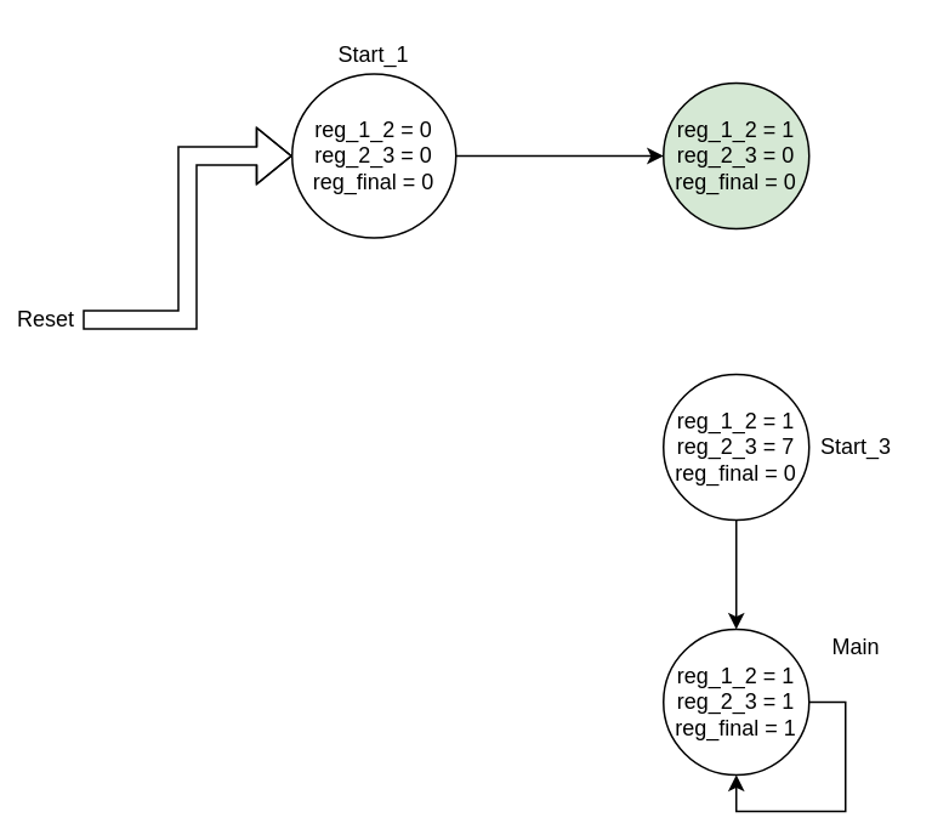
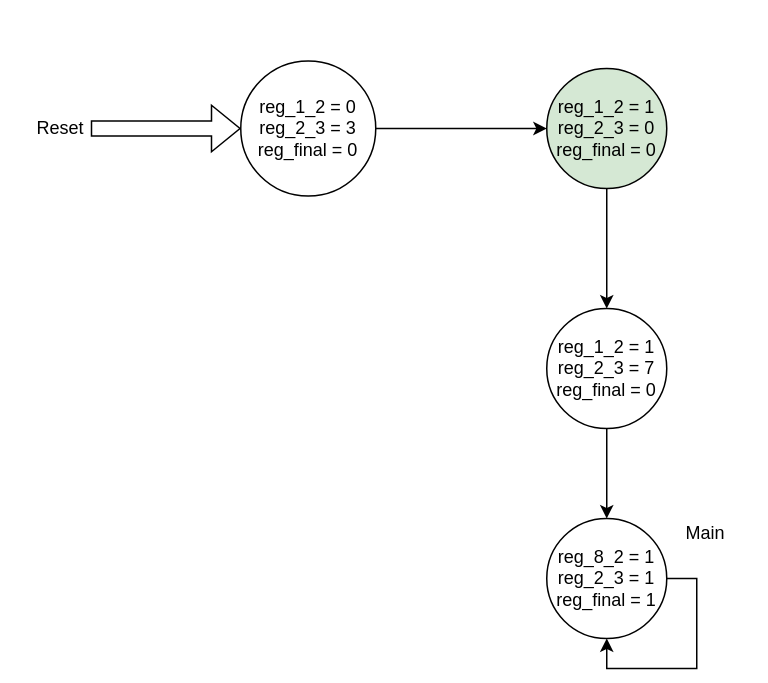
- <mxCell id="8" value="Start_1" style="text;html=1;strokeColor=none;fillColor=none;align=center;verticalAlign=middle;whiteSpace=wrap;rounded=0;" vertex="1" parent="1"><mxGeometry x="185" y="20" width="40" height="20" as="geometry" /></mxCell>
- <mxCell id="3" value="reg_1_2 = 0&lt;br&gt;reg_2_3 = 0&lt;br&gt;reg_final = 0" style="ellipse;whiteSpace=wrap;html=1;aspect=fixed;" vertex="1" parent="1"><mxGeometry x="160" y="40" width="90" height="90" as="geometry" /></mxCell>
+ <mxCell id="3" value="reg_1_2 = 0&lt;br&gt;reg_2_3 = 3&lt;br&gt;reg_final = 0" style="ellipse;whiteSpace=wrap;html=1;aspect=fixed;" vertex="1" parent="1"><mxGeometry x="160" y="40" width="90" height="90" as="geometry" /></mxCell>
+ <mxCell id="6" style="edgeStyle=orthogonalEdgeStyle;rounded=0;orthogonalLoop=1;jettySize=auto;html=1;entryX=0.5;entryY=0;entryDx=0;entryDy=0;" edge="1" parent="1" source="7" target="10"><mxGeometry relative="1" as="geometry" /></mxCell>
- <mxCell id="5" value="Reset" style="text;html=1;strokeColor=none;fillColor=none;align=center;verticalAlign=middle;whiteSpace=wrap;rounded=0;" vertex="1" parent="1"><mxGeometry x="5" y="165" width="40" height="20" as="geometry" /></mxCell>
+ <mxCell id="5" value="Reset" style="text;html=1;strokeColor=none;fillColor=none;align=center;verticalAlign=middle;whiteSpace=wrap;rounded=0;" vertex="1" parent="1"><mxGeometry x="20" y="75" width="40" height="20" as="geometry" /></mxCell>
- <mxCell id="11" value="Start_3" style="text;html=1;strokeColor=none;fillColor=none;align=center;verticalAlign=middle;whiteSpace=wrap;rounded=0;" vertex="1" parent="1"><mxGeometry x="450" y="235" width="40" height="20" as="geometry" /></mxCell>
- <mxCell id="12" value="reg_1_2 = 1&lt;br&gt;reg_2_3 = 1&lt;br&gt;reg_final = 1" style="ellipse;whiteSpace=wrap;html=1;aspect=fixed;" vertex="1" parent="1"><mxGeometry x="364" y="345" width="80" height="80" as="geometry" /></mxCell>
+ <mxCell id="12" value="reg_8_2 = 1&lt;br&gt;reg_2_3 = 1&lt;br&gt;reg_final = 1" style="ellipse;whiteSpace=wrap;html=1;aspect=fixed;" vertex="1" parent="1"><mxGeometry x="364" y="345" width="80" height="80" as="geometry" /></mxCell>
